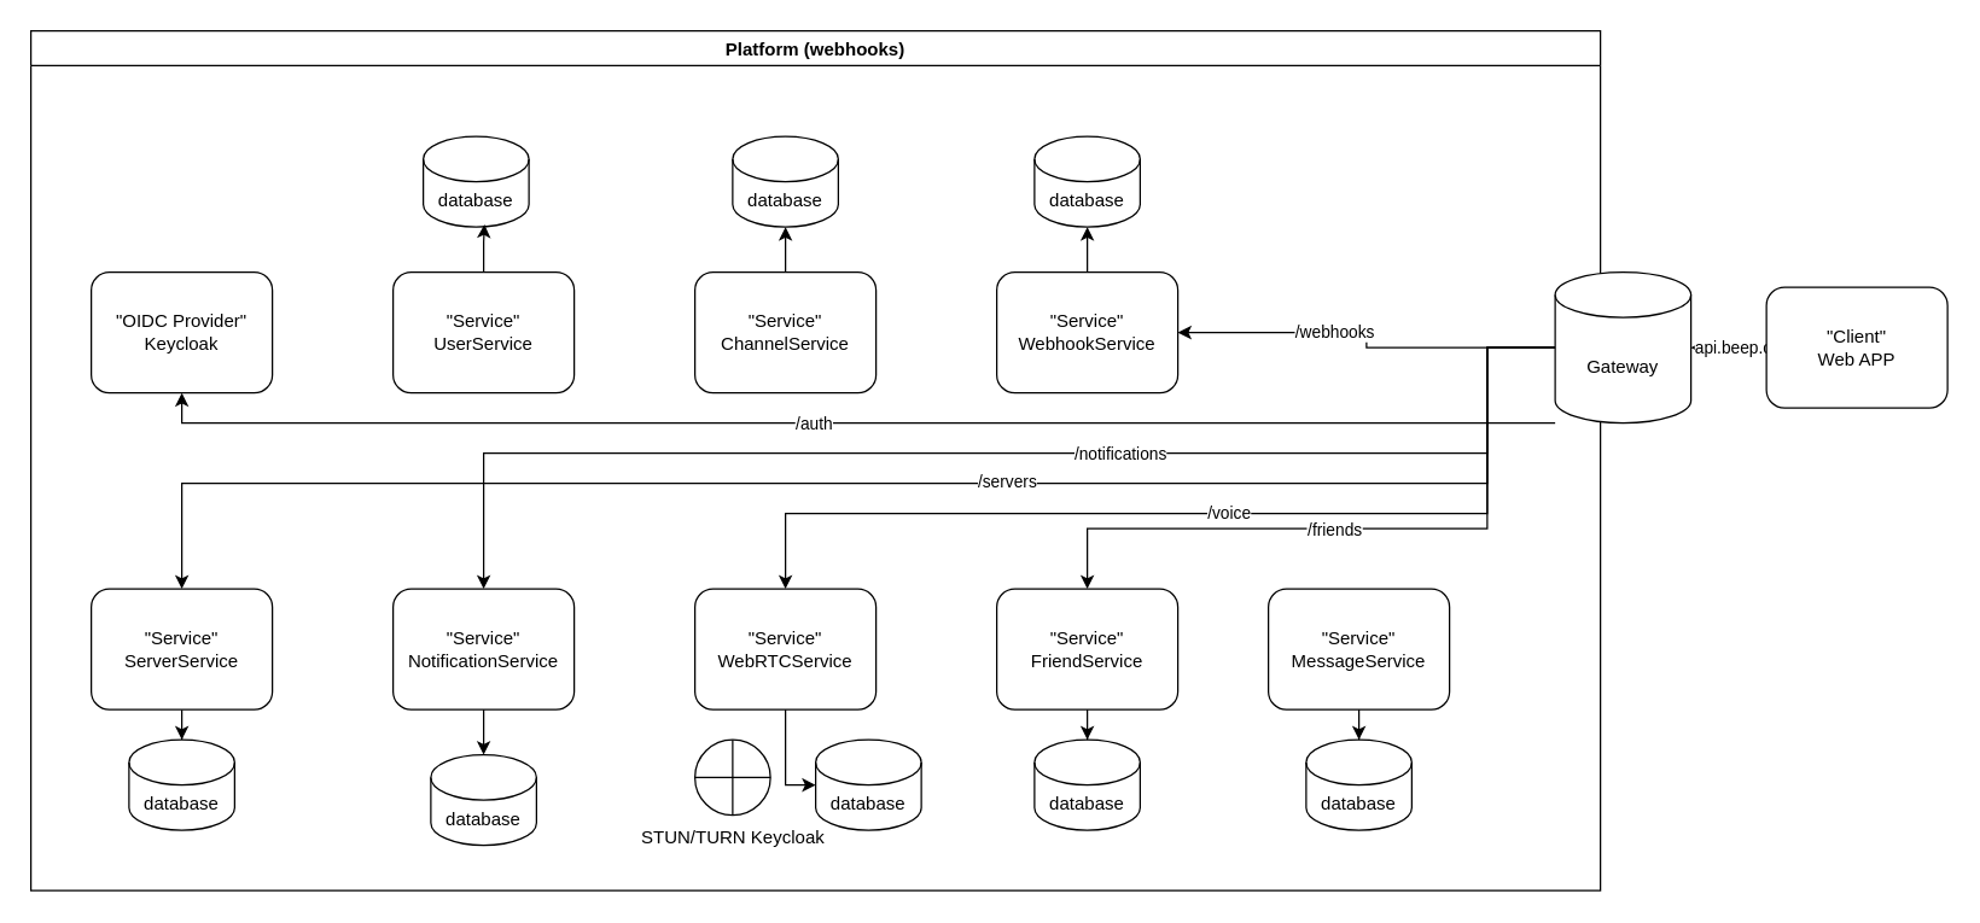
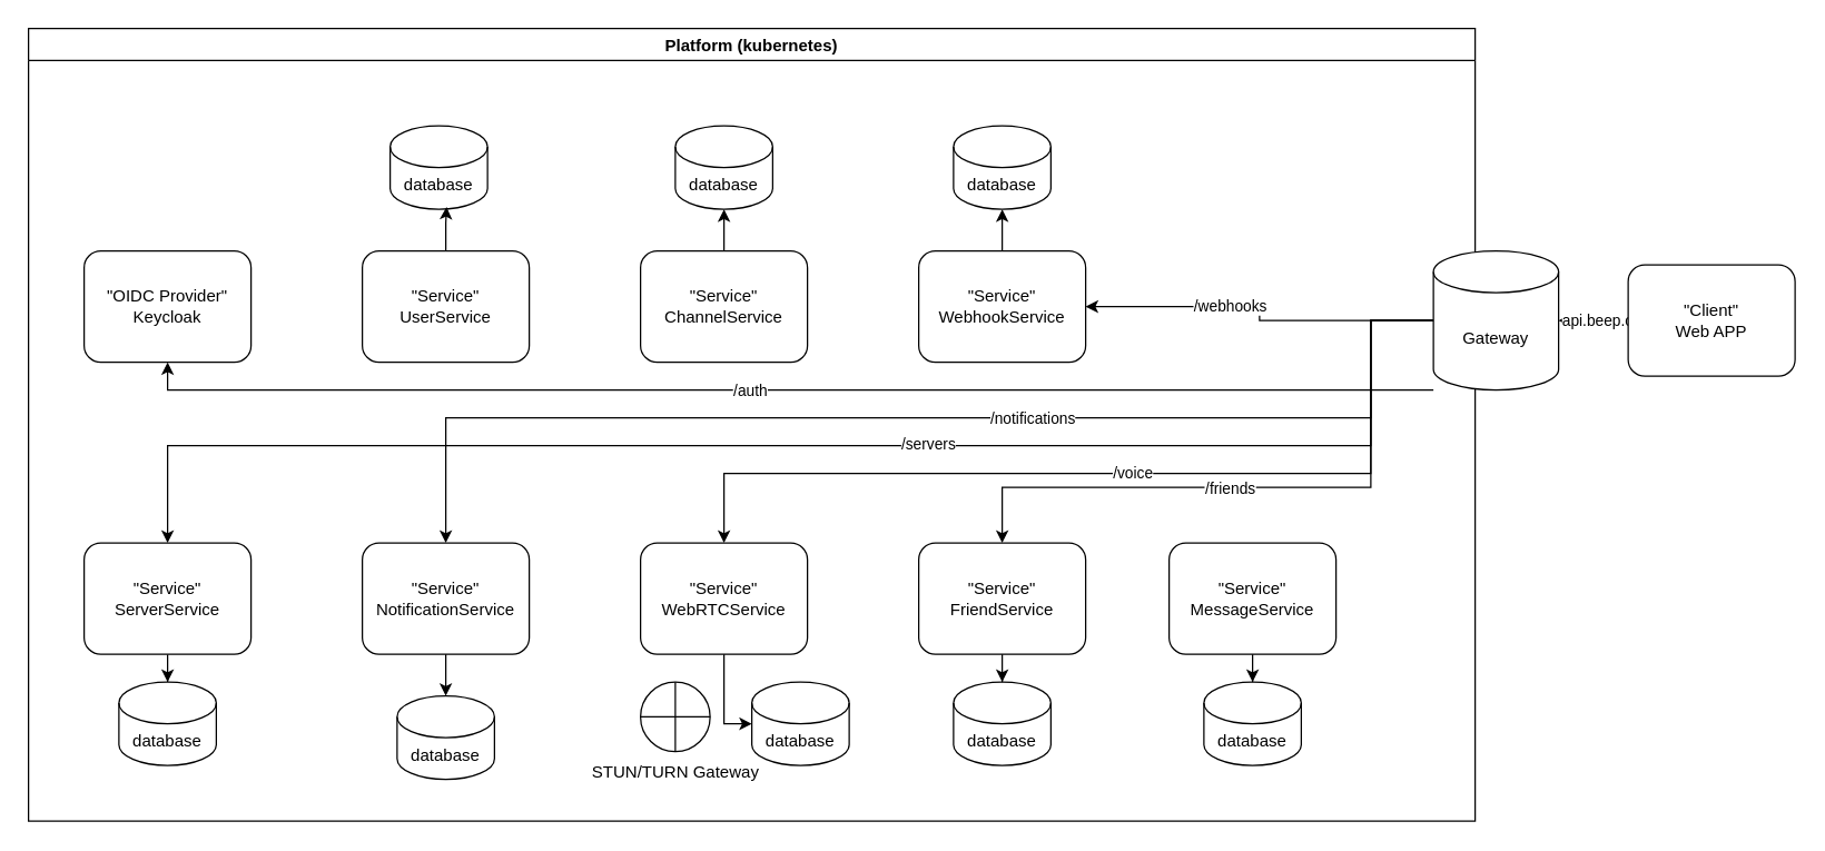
- <mxCell id="44" value="Platform (webhooks)" style="swimlane;" vertex="1" parent="1"><mxGeometry x="20" y="20" width="1040" height="570" as="geometry" /></mxCell>
+ <mxCell id="44" value="Platform (kubernetes)" style="swimlane;" vertex="1" parent="1"><mxGeometry x="20" y="20" width="1040" height="570" as="geometry" /></mxCell>
- <mxCell id="18" value="STUN/TURN Keycloak" style="text;html=1;align=center;verticalAlign=middle;resizable=0;points=[];autosize=1;strokeColor=none;fillColor=none;" vertex="1" parent="1"><mxGeometry x="410" y="540" width="150" height="30" as="geometry" /></mxCell>
+ <mxCell id="18" value="STUN/TURN Gateway" style="text;html=1;align=center;verticalAlign=middle;resizable=0;points=[];autosize=1;strokeColor=none;fillColor=none;" vertex="1" parent="1"><mxGeometry x="410" y="540" width="150" height="30" as="geometry" /></mxCell>
